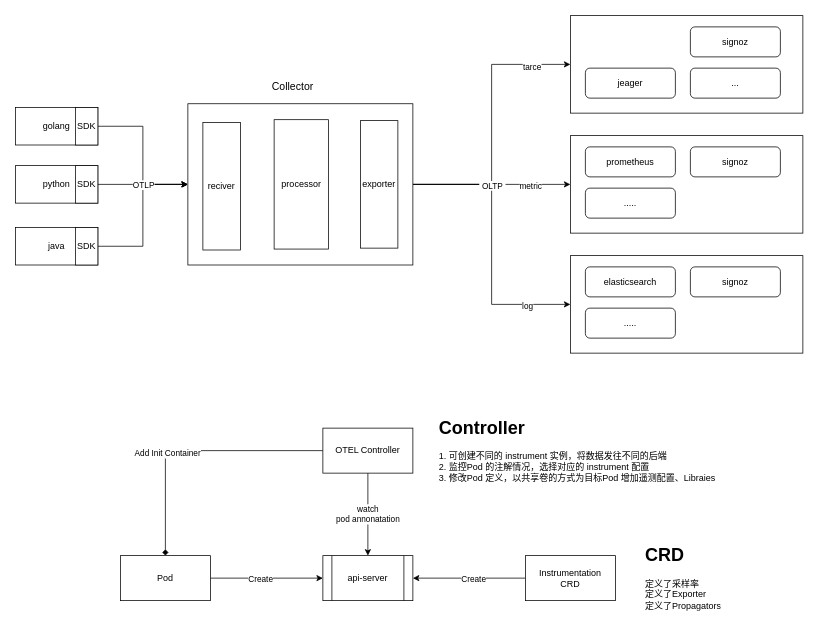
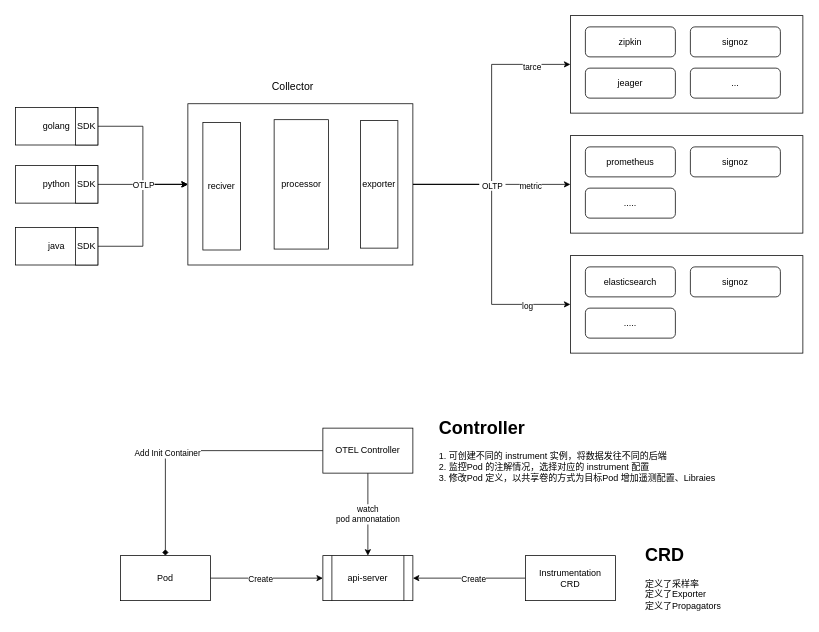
+ <mxCell id="22" value="zipkin" style="rounded=1;whiteSpace=wrap;html=1;" parent="1" vertex="1"><mxGeometry x="780" y="35" width="120" height="40" as="geometry" /></mxCell>
